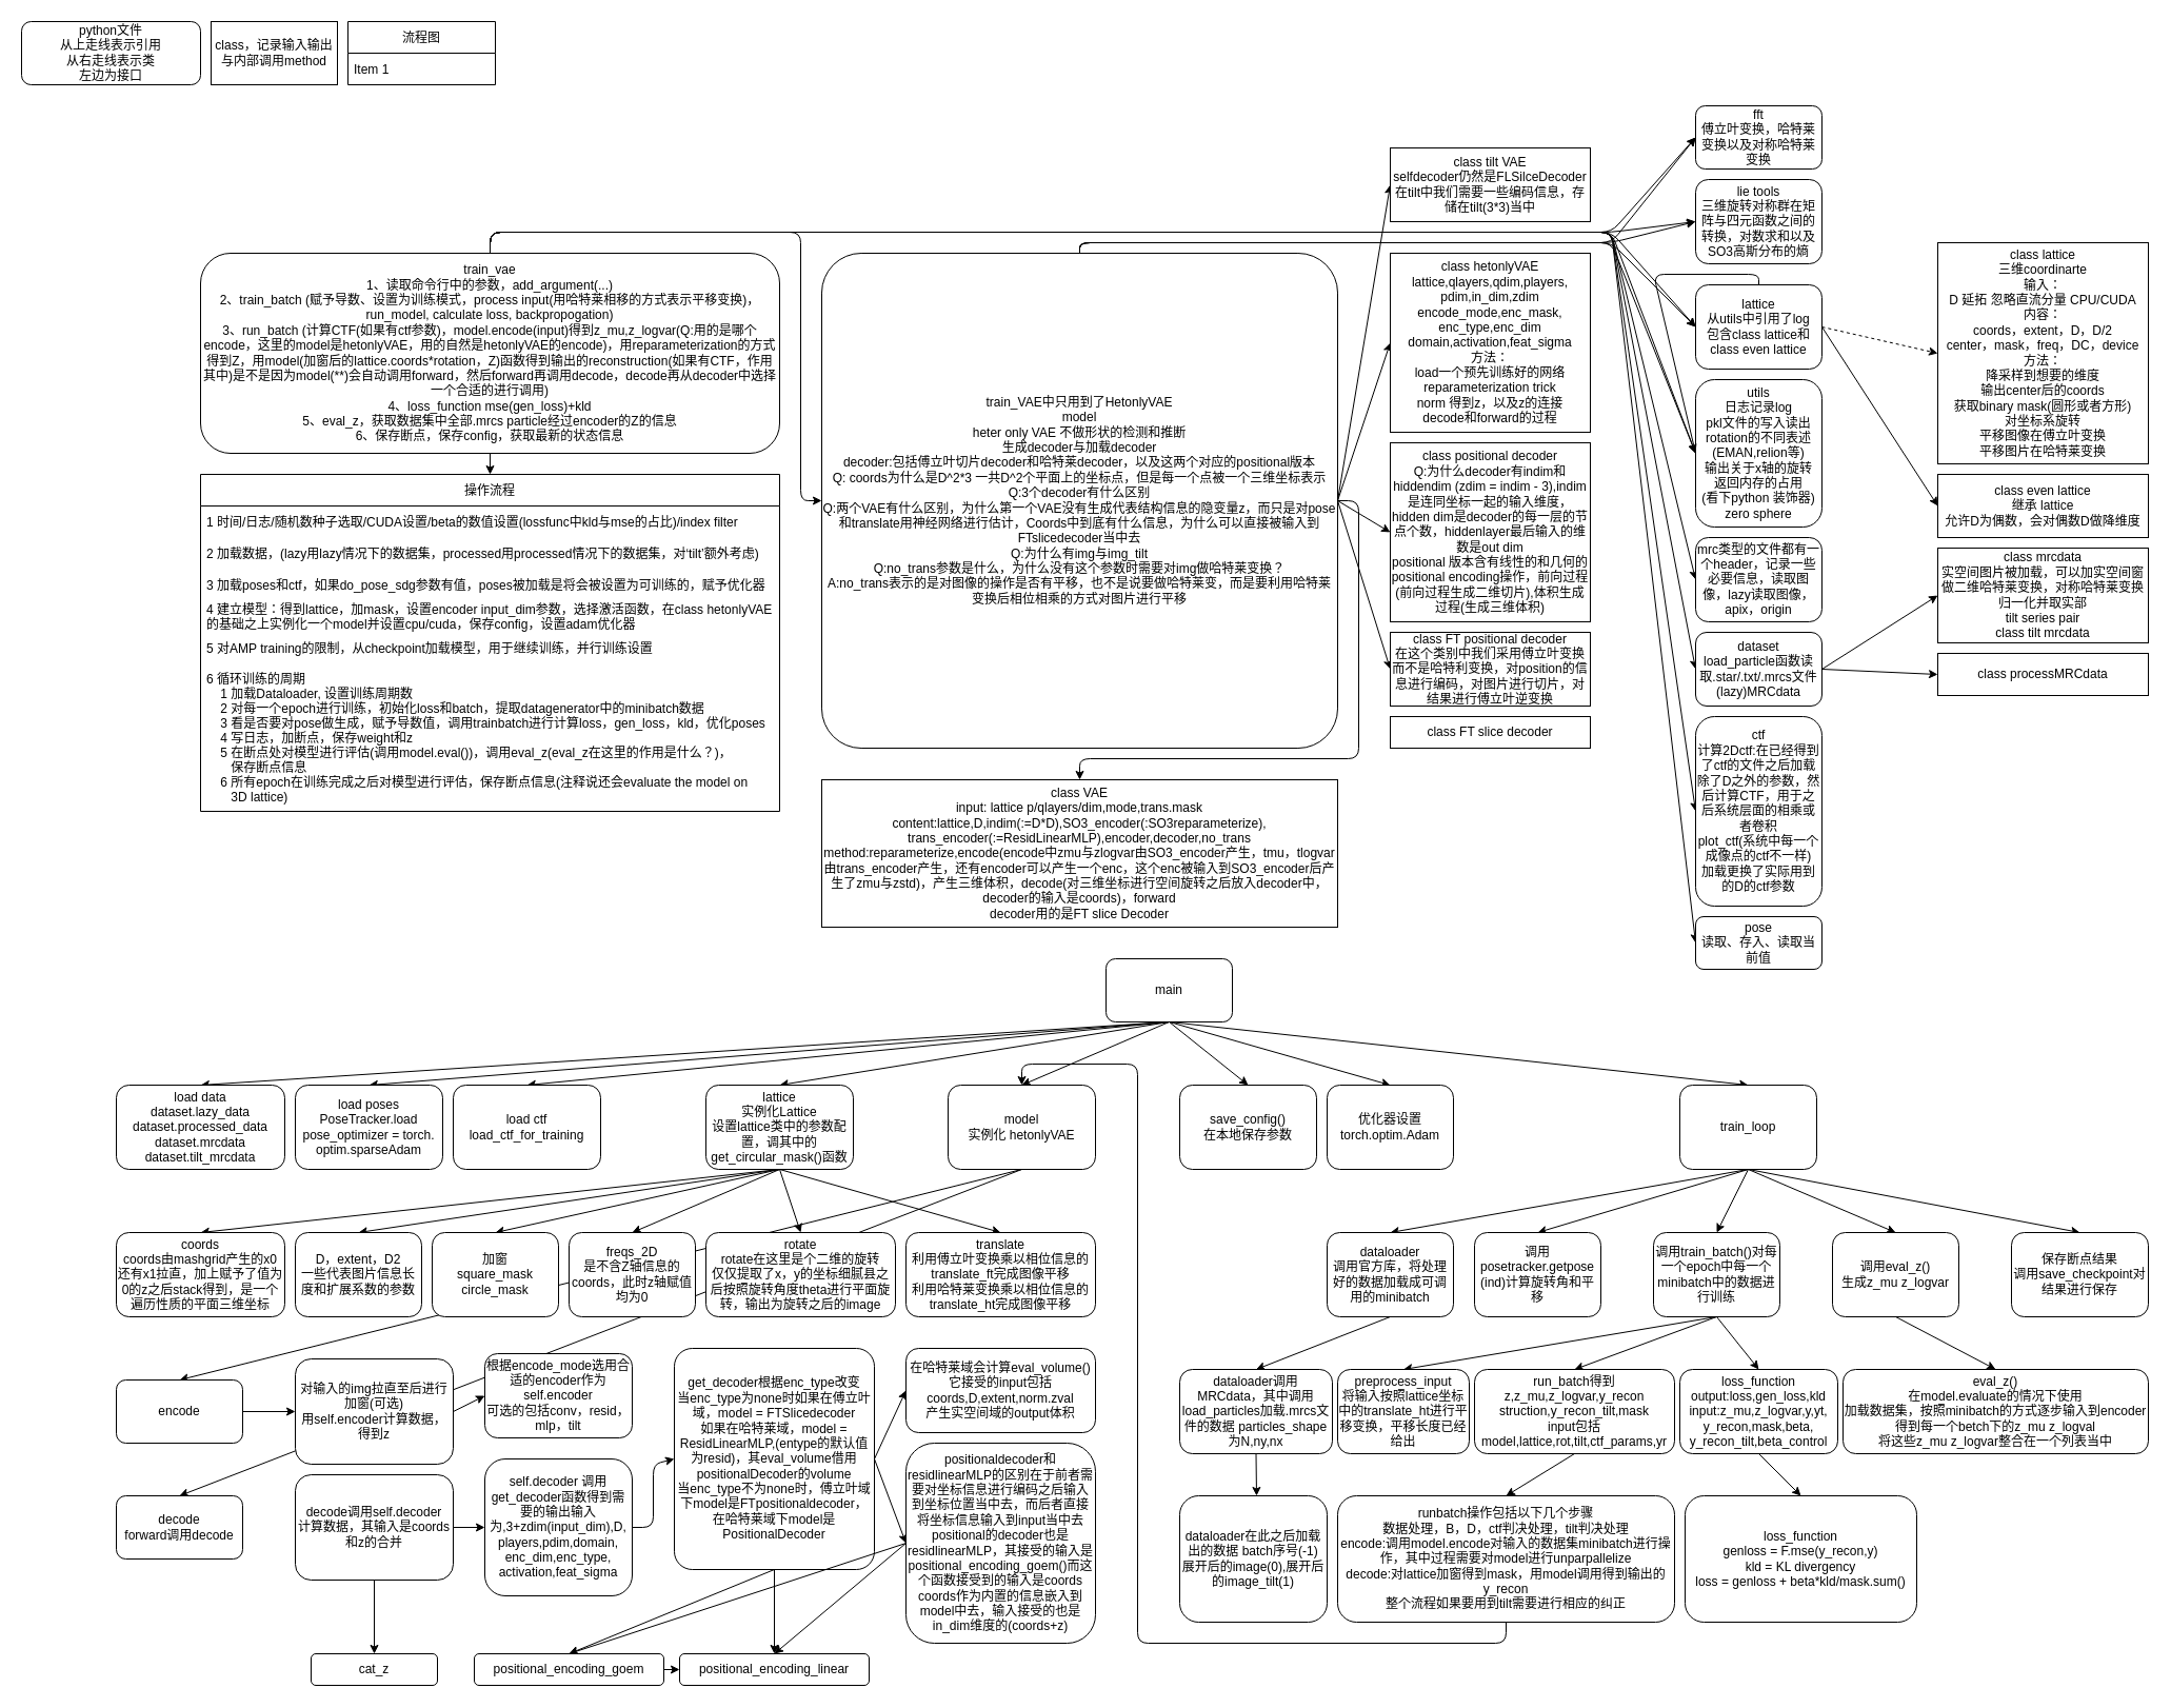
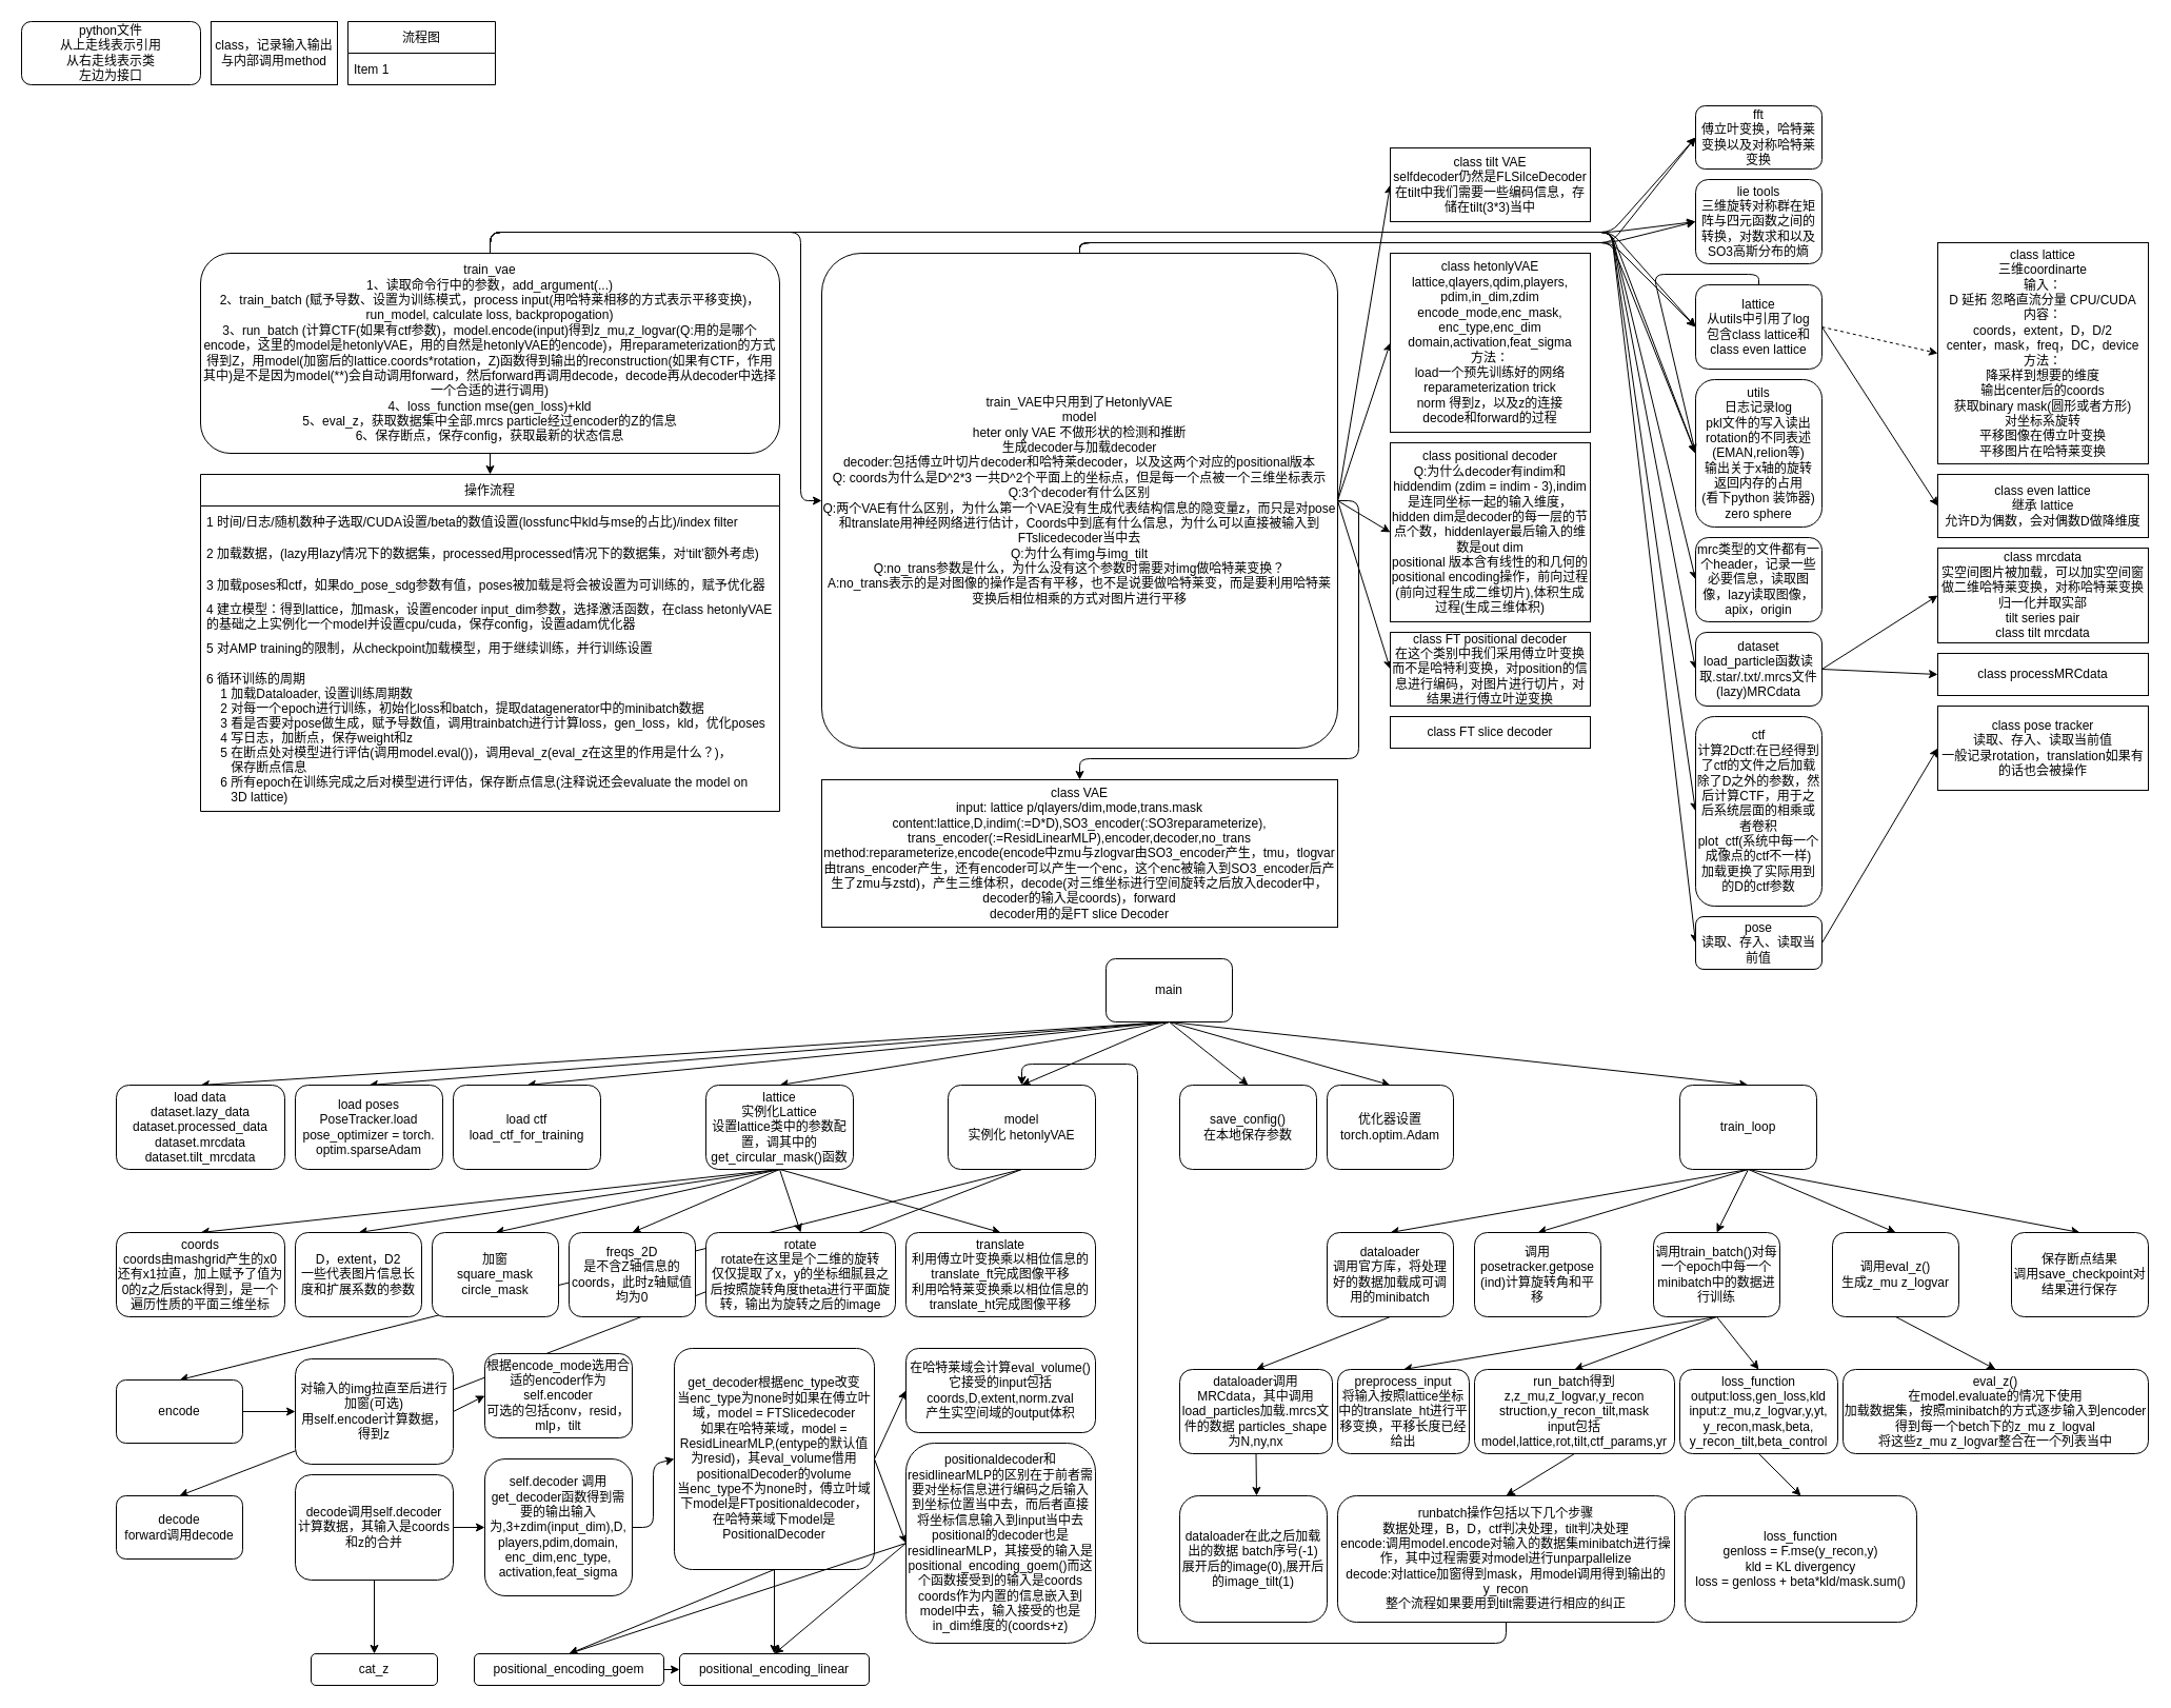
+ <mxCell id="58" value="class pose tracker&lt;br&gt;读取、存入、读取当前值&lt;br&gt;一般记录rotation，translation如果有的话也会被操作&lt;br&gt;" style="rounded=0;whiteSpace=wrap;html=1;" parent="1" vertex="1"><mxGeometry x="1840" y="670" width="200" height="80" as="geometry" /></mxCell>
+ <mxCell id="56" style="edgeStyle=none;html=1;exitX=1;exitY=0.5;exitDx=0;exitDy=0;entryX=0;entryY=0.5;entryDx=0;entryDy=0;" parent="1" source="57" target="58" edge="1"><mxGeometry relative="1" as="geometry" /></mxCell>
